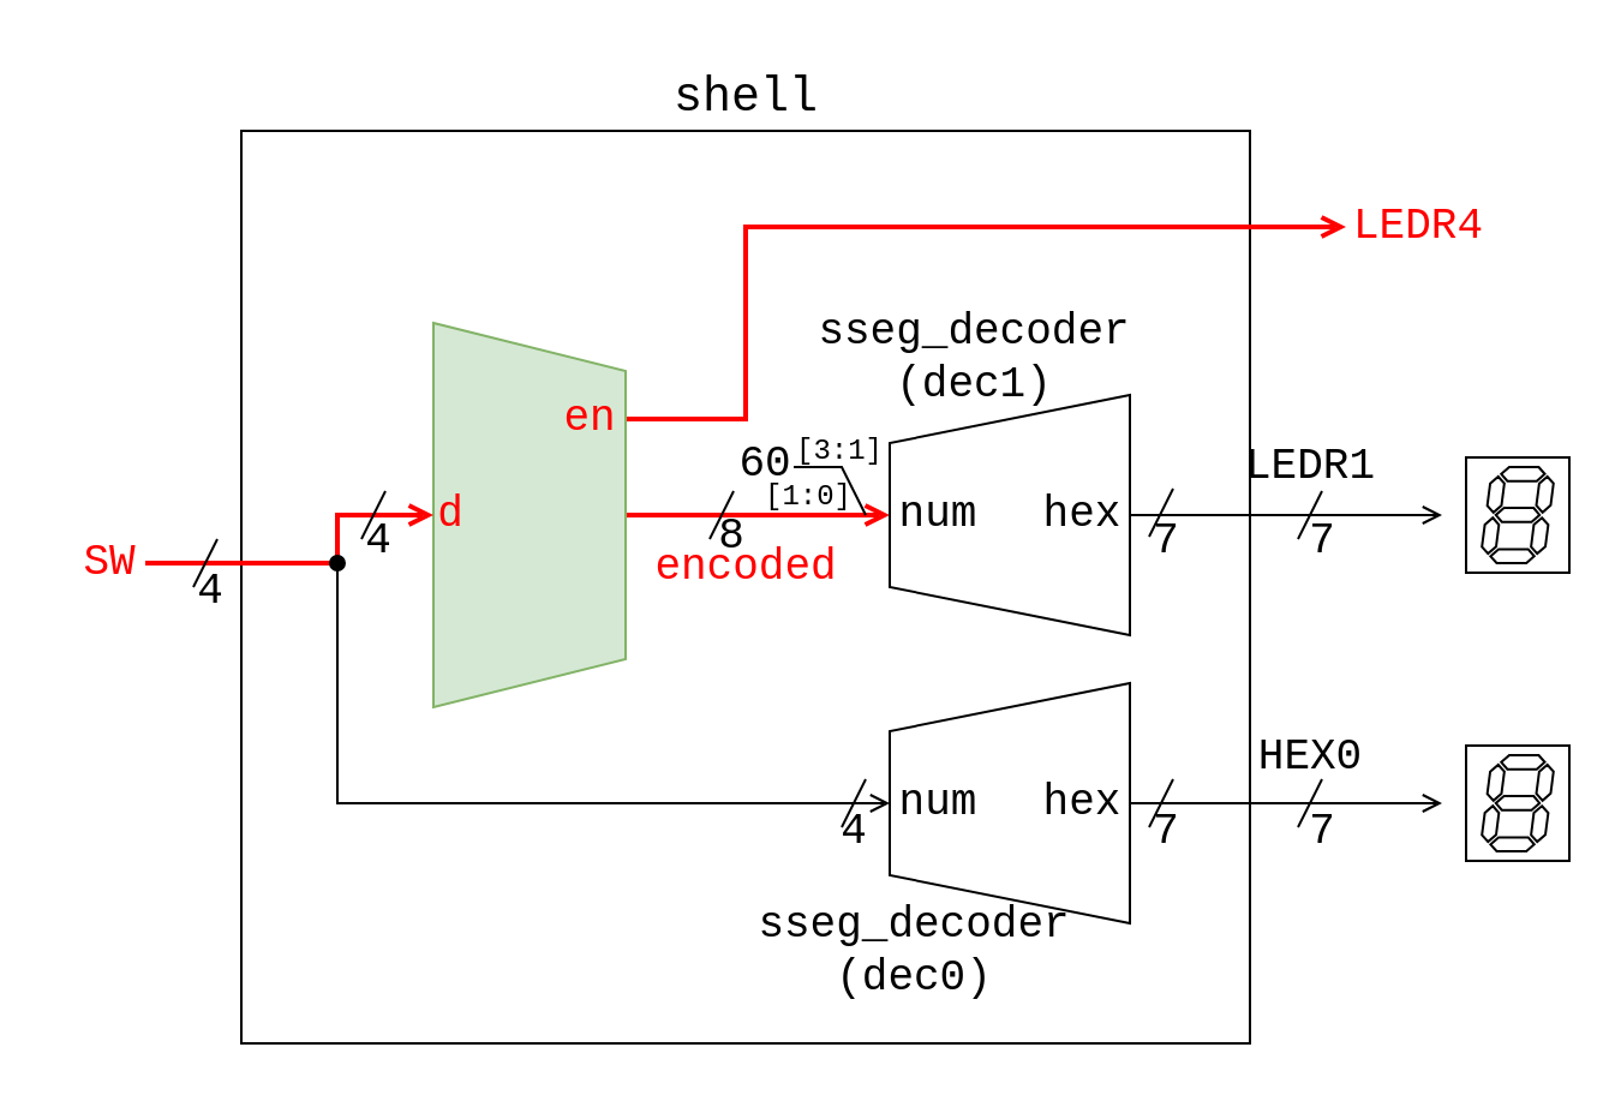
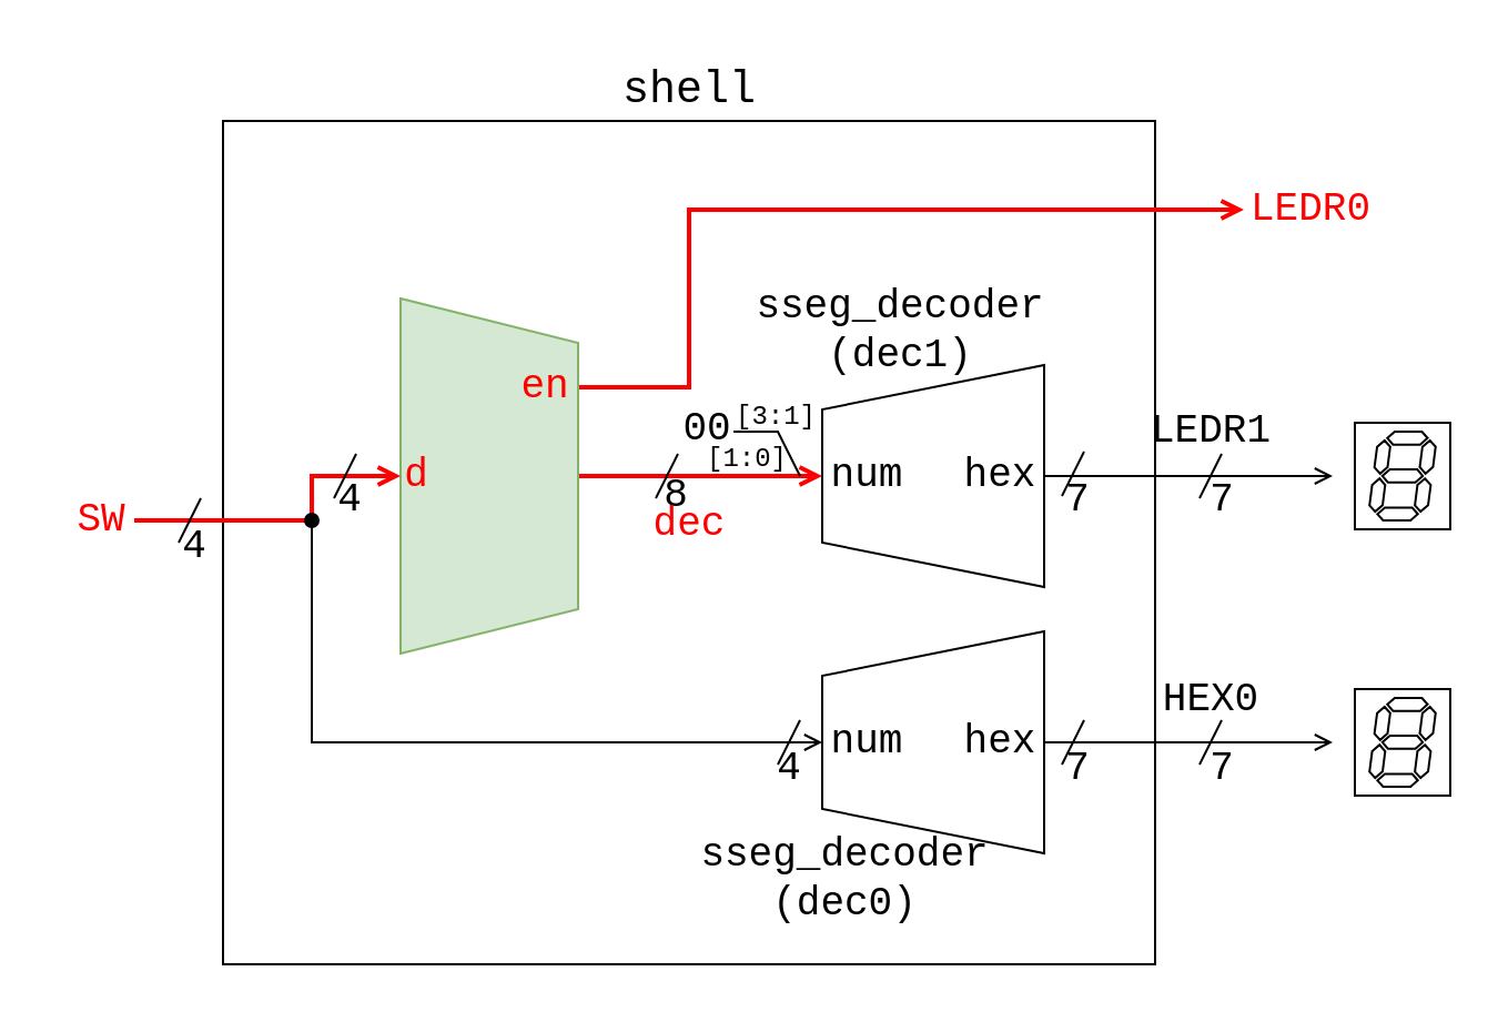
- <mxCell id="22" value="LEDR4" style="text;html=1;align=center;verticalAlign=middle;resizable=0;points=[];autosize=1;strokeColor=none;fillColor=none;fontFamily=Courier New;fontSize=18;fontColor=light-dark(#ff0000, #ededed);labelBackgroundColor=none;" parent="1" vertex="1"><mxGeometry x="550" y="74" width="80" height="40" as="geometry" /></mxCell>
+ <mxCell id="22" value="LEDR0" style="text;html=1;align=center;verticalAlign=middle;resizable=0;points=[];autosize=1;strokeColor=none;fillColor=none;fontFamily=Courier New;fontSize=18;fontColor=light-dark(#ff0000, #ededed);labelBackgroundColor=none;" parent="1" vertex="1"><mxGeometry x="550" y="74" width="80" height="40" as="geometry" /></mxCell>
- <mxCell id="30" value="&lt;span style=&quot;color: rgb(0, 0, 0);&quot;&gt;60&lt;/span&gt;" style="text;html=1;align=center;verticalAlign=middle;resizable=0;points=[];autosize=1;strokeColor=none;fillColor=none;fontFamily=Courier New;fontSize=18;fontColor=default;labelBackgroundColor=none;" parent="1" vertex="1"><mxGeometry x="293" y="173" width="50" height="40" as="geometry" /></mxCell>
+ <mxCell id="30" value="&lt;span style=&quot;color: rgb(0, 0, 0);&quot;&gt;00&lt;/span&gt;" style="text;html=1;align=center;verticalAlign=middle;resizable=0;points=[];autosize=1;strokeColor=none;fillColor=none;fontFamily=Courier New;fontSize=18;fontColor=default;labelBackgroundColor=none;" parent="1" vertex="1"><mxGeometry x="293" y="173" width="50" height="40" as="geometry" /></mxCell>
- <mxCell id="42" value="encoded" style="text;html=1;align=center;verticalAlign=middle;resizable=0;points=[];autosize=1;strokeColor=none;fillColor=none;fontFamily=Courier New;fontSize=18;fontColor=light-dark(#ff0000, #ededed);labelBackgroundColor=none;" parent="1" vertex="1"><mxGeometry x="260" y="216" width="100" height="40" as="geometry" /></mxCell>
+ <mxCell id="42" value="dec" style="text;html=1;align=center;verticalAlign=middle;resizable=0;points=[];autosize=1;strokeColor=none;fillColor=none;fontFamily=Courier New;fontSize=18;fontColor=light-dark(#ff0000, #ededed);labelBackgroundColor=none;" parent="1" vertex="1"><mxGeometry x="260" y="216" width="100" height="40" as="geometry" /></mxCell>
